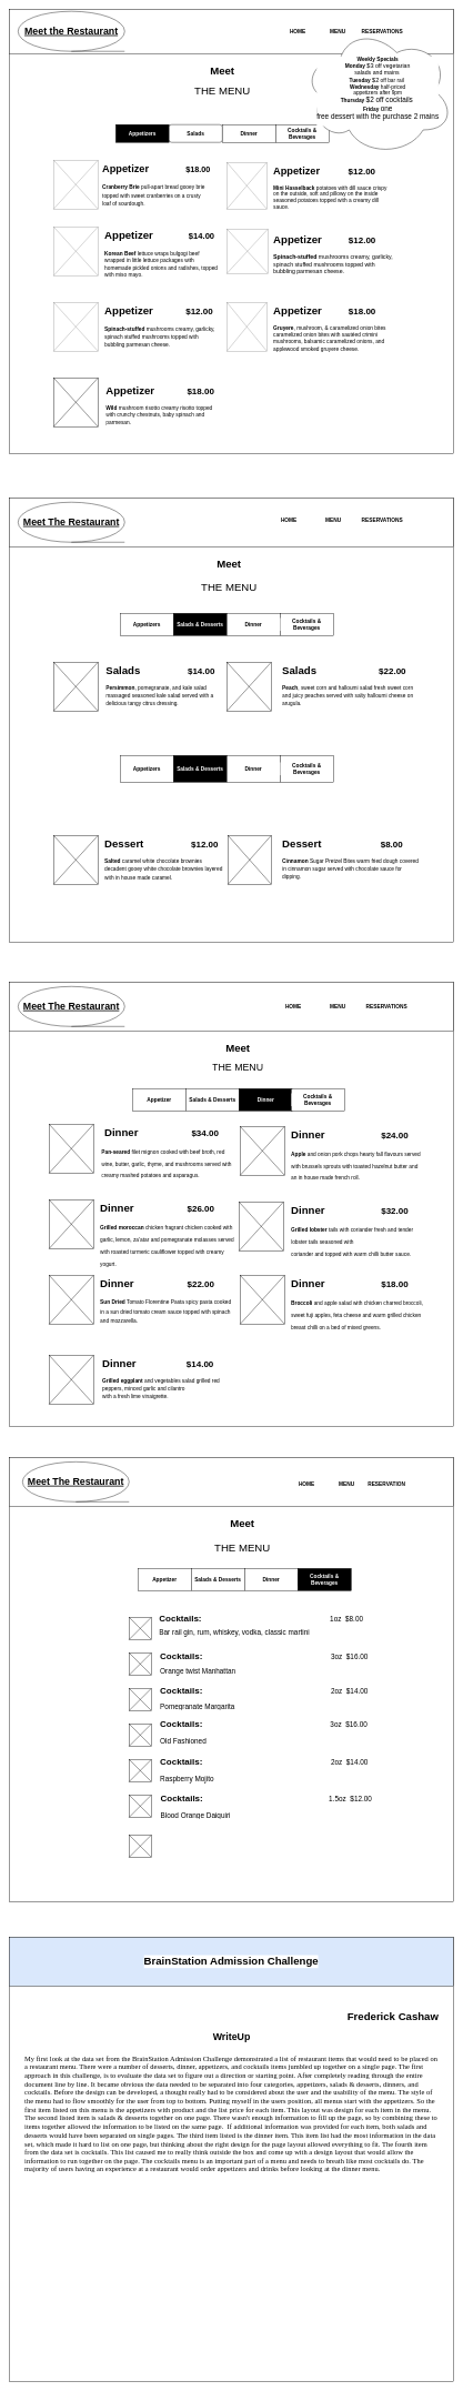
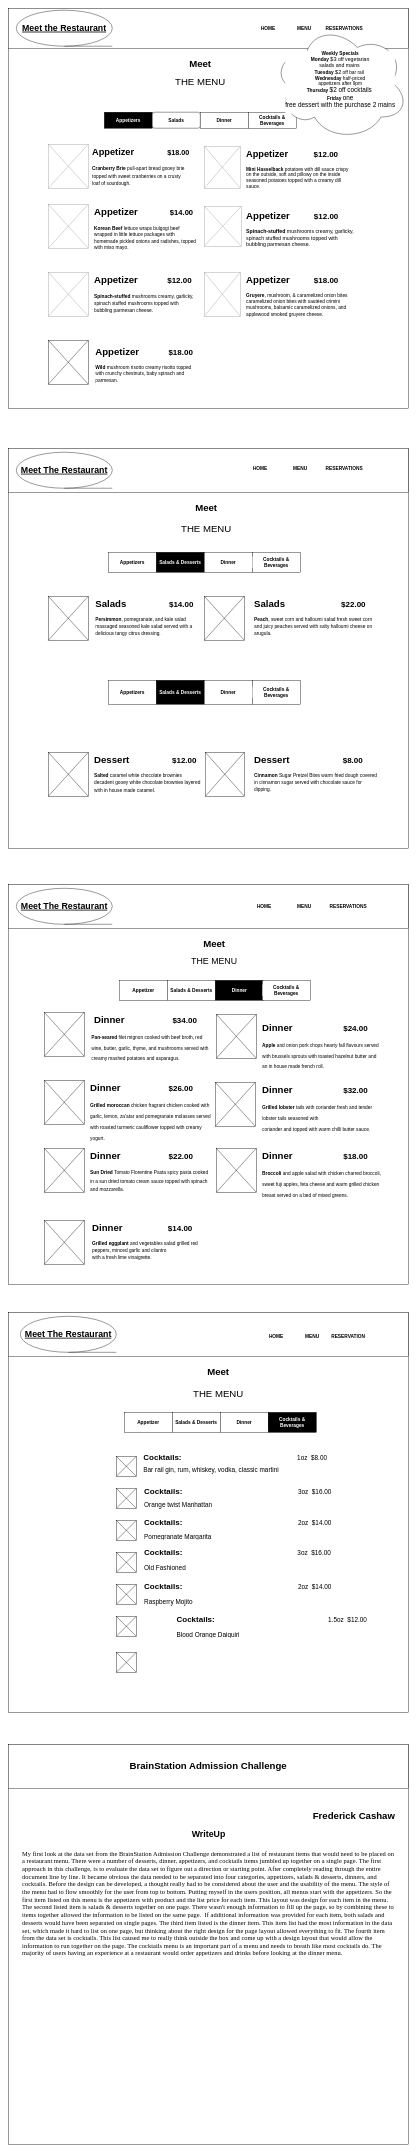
- <mxCell id="70" value="&lt;h1&gt;Dinner&amp;nbsp; &amp;nbsp; &amp;nbsp; &amp;nbsp; &amp;nbsp; &amp;nbsp; &amp;nbsp; &amp;nbsp; &amp;nbsp; &amp;nbsp;&lt;font style=&quot;font-size: 20px&quot;&gt;$24.00&lt;/font&gt;&lt;/h1&gt;&lt;p class=&quot;MsoNormal&quot; style=&quot;margin-bottom: 0in ; line-height: 20pt&quot;&gt;&lt;span style=&quot;line-height: 107%&quot;&gt;&lt;b&gt;Apple&lt;/b&gt; and onion pork chops hearty fall flavours served with brussels sprouts with toasted hazelnut butter and an in house made french roll.&lt;/span&gt;&lt;/p&gt;" style="text;html=1;strokeColor=none;fillColor=none;spacing=5;spacingTop=-20;whiteSpace=wrap;overflow=hidden;rounded=0;labelBackgroundColor=#FFFFFF;fontColor=#000000;" vertex="1" parent="1"><mxGeometry x="650" y="2535" width="300" height="135" as="geometry" /></mxCell>
+ <mxCell id="70" value="&lt;h1&gt;Dinner&amp;nbsp; &amp;nbsp; &amp;nbsp; &amp;nbsp; &amp;nbsp; &amp;nbsp; &amp;nbsp; &amp;nbsp; &amp;nbsp; &amp;nbsp;&lt;font style=&quot;font-size: 20px&quot;&gt;$24.00&lt;/font&gt;&lt;/h1&gt;&lt;p class=&quot;MsoNormal&quot; style=&quot;margin-bottom: 0in ; line-height: 20pt&quot;&gt;&lt;span style=&quot;line-height: 107%&quot;&gt;&lt;b&gt;Apple&lt;/b&gt; and onion pork chops hearty fall flavours served with brussels sprouts with toasted hazelnut butter and an in house made french roll.&lt;/span&gt;&lt;/p&gt;" style="text;html=1;strokeColor=none;fillColor=none;spacing=5;spacingTop=-20;whiteSpace=wrap;overflow=hidden;rounded=0;labelBackgroundColor=#FFFFFF;fontColor=#000000;" vertex="1" parent="1"><mxGeometry x="650" y="2550" width="300" height="135" as="geometry" /></mxCell>
- <mxCell id="72" value="&lt;h1&gt;Dinner&amp;nbsp; &amp;nbsp; &amp;nbsp; &amp;nbsp; &amp;nbsp; &amp;nbsp; &amp;nbsp; &amp;nbsp; &amp;nbsp; &amp;nbsp;&lt;font style=&quot;font-size: 20px&quot;&gt;$18.00&lt;/font&gt;&lt;/h1&gt;&lt;p class=&quot;MsoNormal&quot; style=&quot;margin-bottom: 0in ; line-height: 20.0pt&quot;&gt;&lt;font style=&quot;font-size: 12px ; line-height: 132%&quot;&gt;&lt;b&gt;Broccoli &lt;/b&gt;and apple salad with chicken charred broccoli, sweet fuji apples, feta cheese and warm grilled chicken breast chilli on a bed of mixed greens.&lt;/font&gt;&lt;/p&gt;" style="text;html=1;strokeColor=none;fillColor=none;spacing=5;spacingTop=-20;whiteSpace=wrap;overflow=hidden;rounded=0;labelBackgroundColor=#FFFFFF;fontColor=#000000;" vertex="1" parent="1"><mxGeometry x="650" y="2870" width="320" height="180" as="geometry" /></mxCell>
+ <mxCell id="72" value="&lt;h1&gt;Dinner&amp;nbsp; &amp;nbsp; &amp;nbsp; &amp;nbsp; &amp;nbsp; &amp;nbsp; &amp;nbsp; &amp;nbsp; &amp;nbsp; &amp;nbsp;&lt;font style=&quot;font-size: 20px&quot;&gt;$18.00&lt;/font&gt;&lt;/h1&gt;&lt;p class=&quot;MsoNormal&quot; style=&quot;margin-bottom: 0in ; line-height: 20.0pt&quot;&gt;&lt;font style=&quot;font-size: 12px ; line-height: 132%&quot;&gt;&lt;b&gt;Broccoli &lt;/b&gt;and apple salad with chicken charred broccoli, sweet fuji apples, feta cheese and warm grilled chicken breast served on a bed of mixed greens.&lt;/font&gt;&lt;/p&gt;" style="text;html=1;strokeColor=none;fillColor=none;spacing=5;spacingTop=-20;whiteSpace=wrap;overflow=hidden;rounded=0;labelBackgroundColor=#FFFFFF;fontColor=#000000;" vertex="1" parent="1"><mxGeometry x="650" y="2870" width="320" height="180" as="geometry" /></mxCell>
- <mxCell id="99" value="&lt;h1&gt;&lt;font style=&quot;font-size: 20px&quot;&gt;Cocktails:&amp;nbsp; &amp;nbsp; &amp;nbsp; &amp;nbsp; &amp;nbsp; &amp;nbsp; &amp;nbsp; &amp;nbsp; &amp;nbsp; &amp;nbsp; &amp;nbsp; &amp;nbsp; &amp;nbsp; &amp;nbsp; &amp;nbsp; &amp;nbsp; &amp;nbsp; &amp;nbsp; &amp;nbsp; &amp;nbsp; &amp;nbsp; &amp;nbsp; &amp;nbsp; &amp;nbsp; &amp;nbsp; &amp;nbsp;&lt;/font&gt;&lt;font style=&quot;font-size: 16px ; font-weight: normal&quot;&gt;1.5oz&amp;nbsp; $12.00&lt;/font&gt;&lt;/h1&gt;&lt;p class=&quot;MsoNormal&quot;&gt;&lt;span style=&quot;font-size: 12pt ; line-height: 107%&quot;&gt;Blood Orange Daiquiri&amp;nbsp;&lt;/span&gt;&lt;/p&gt;" style="text;html=1;strokeColor=none;fillColor=none;spacing=6;spacingTop=-30;whiteSpace=wrap;overflow=hidden;rounded=0;labelBackgroundColor=#FFFFFF;fontColor=#000000;" vertex="1" parent="1"><mxGeometry x="355" y="4035" width="577.5" height="60" as="geometry" /></mxCell>
+ <mxCell id="99" value="&lt;h1&gt;&lt;font style=&quot;font-size: 20px&quot;&gt;Cocktails:&amp;nbsp; &amp;nbsp; &amp;nbsp; &amp;nbsp; &amp;nbsp; &amp;nbsp; &amp;nbsp; &amp;nbsp; &amp;nbsp; &amp;nbsp; &amp;nbsp; &amp;nbsp; &amp;nbsp; &amp;nbsp; &amp;nbsp; &amp;nbsp; &amp;nbsp; &amp;nbsp; &amp;nbsp; &amp;nbsp; &amp;nbsp; &amp;nbsp; &amp;nbsp; &amp;nbsp; &amp;nbsp; &amp;nbsp;&lt;/font&gt;&lt;font style=&quot;font-size: 16px ; font-weight: normal&quot;&gt;1.5oz&amp;nbsp; $12.00&lt;/font&gt;&lt;/h1&gt;&lt;p class=&quot;MsoNormal&quot;&gt;&lt;span style=&quot;font-size: 12pt ; line-height: 107%&quot;&gt;Blood Orange Daiquiri&amp;nbsp;&lt;/span&gt;&lt;/p&gt;" style="text;html=1;strokeColor=none;fillColor=none;spacing=6;spacingTop=-30;whiteSpace=wrap;overflow=hidden;rounded=0;labelBackgroundColor=#FFFFFF;fontColor=#000000;" vertex="1" parent="1"><mxGeometry x="435" y="4035" width="577.5" height="60" as="geometry" /></mxCell>
- <mxCell id="101" value="&lt;font style=&quot;font-size: 24px&quot;&gt;&lt;b&gt;BrainStation Admission Challenge&lt;/b&gt;&lt;/font&gt;" style="rounded=0;whiteSpace=wrap;html=1;labelBackgroundColor=#FFFFFF;fillColor=#dae8fc;" vertex="1" parent="1"><mxGeometry x="20" y="4360" width="1000" height="110" as="geometry" /></mxCell>
+ <mxCell id="101" value="&lt;font style=&quot;font-size: 24px&quot;&gt;&lt;b&gt;BrainStation Admission Challenge&lt;/b&gt;&lt;/font&gt;" style="rounded=0;whiteSpace=wrap;html=1;labelBackgroundColor=#FFFFFF;" vertex="1" parent="1"><mxGeometry x="20" y="4360" width="1000" height="110" as="geometry" /></mxCell>
